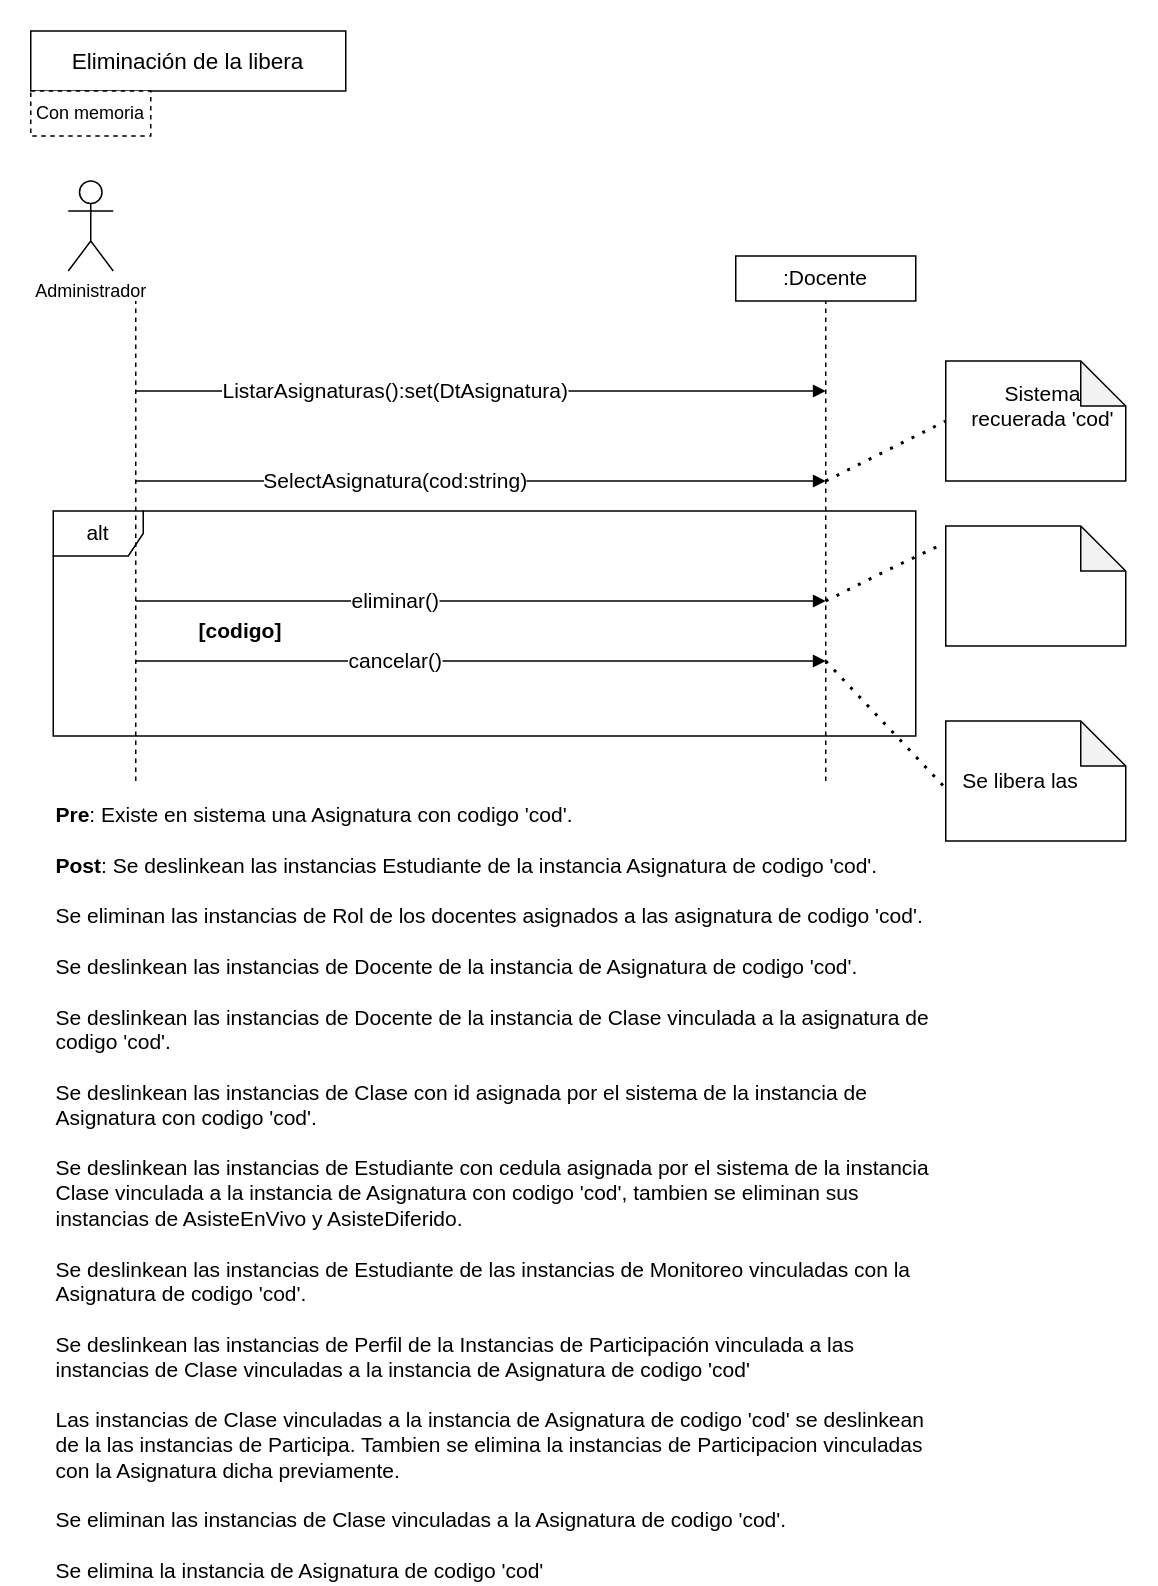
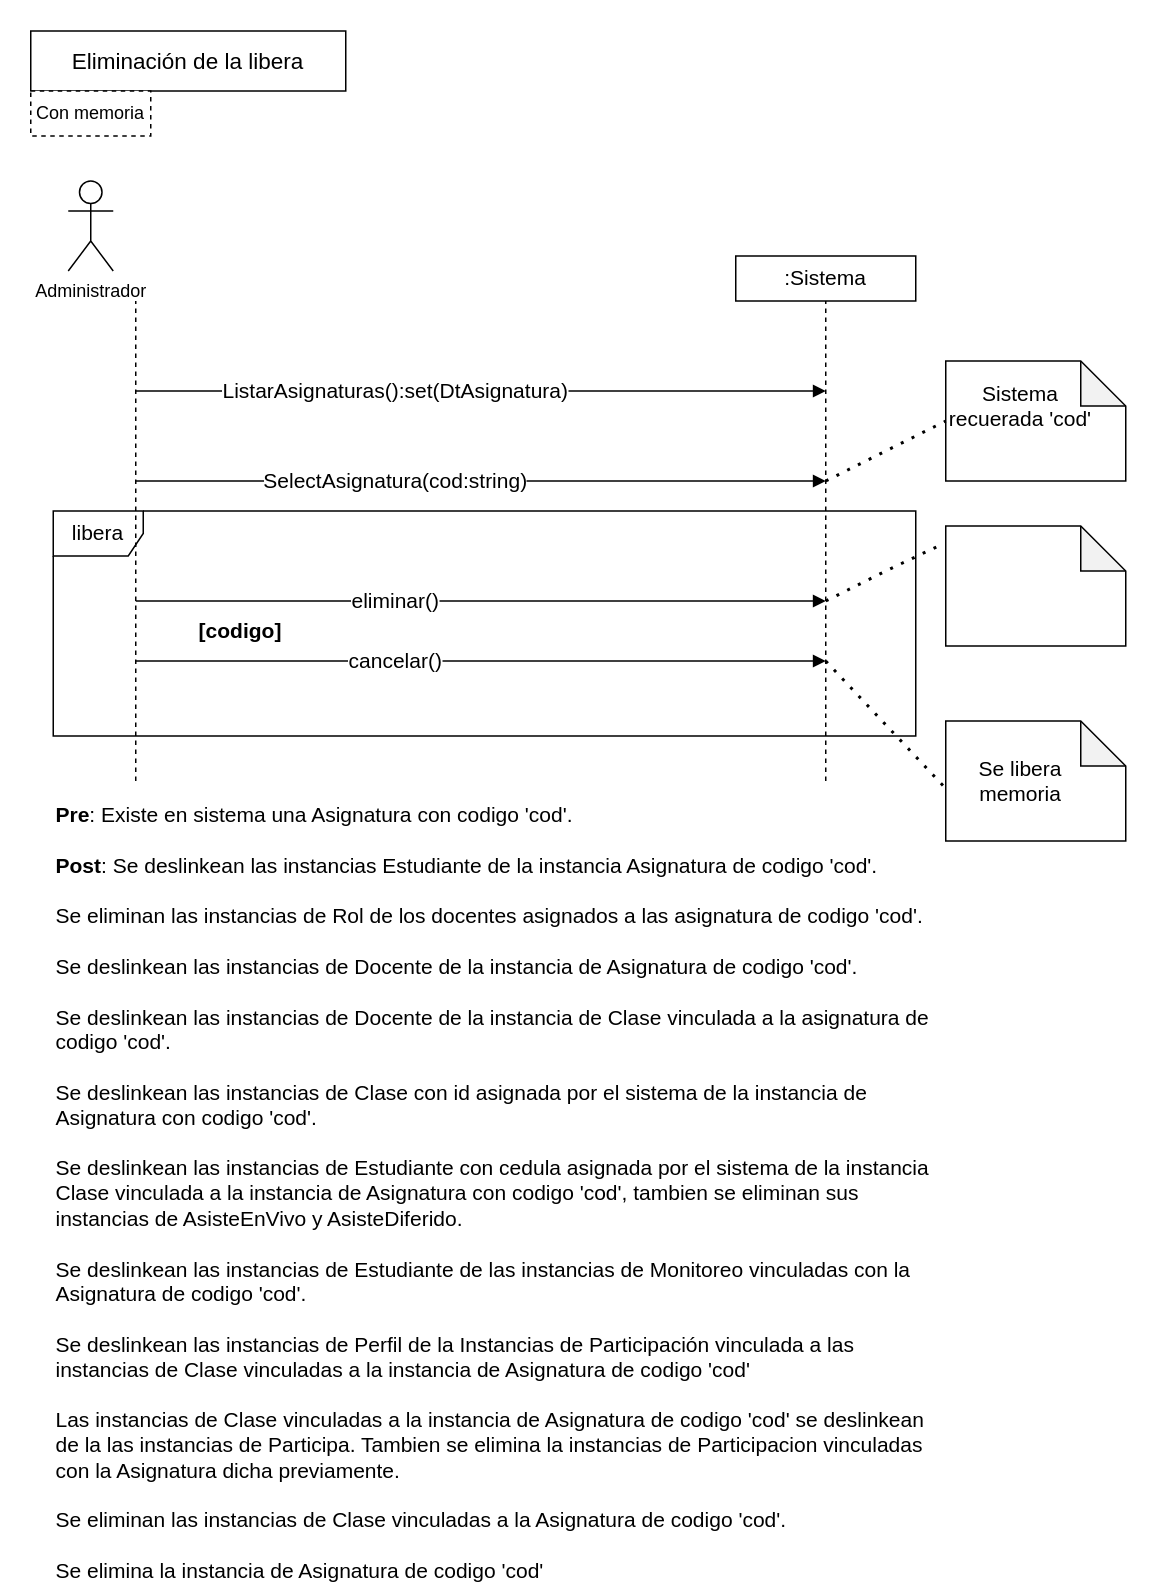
- <mxCell id="15" value=":Docente" style="text;html=1;strokeColor=none;fillColor=none;align=center;verticalAlign=middle;whiteSpace=wrap;rounded=0;fontSize=14;" parent="1" vertex="1"><mxGeometry x="530" y="175" width="40" height="20" as="geometry" /></mxCell>
+ <mxCell id="15" value=":Sistema" style="text;html=1;strokeColor=none;fillColor=none;align=center;verticalAlign=middle;whiteSpace=wrap;rounded=0;fontSize=14;" parent="1" vertex="1"><mxGeometry x="530" y="175" width="40" height="20" as="geometry" /></mxCell>
- <mxCell id="20" value="Sistema recuerada 'cod'" style="text;html=1;strokeColor=none;fillColor=none;align=center;verticalAlign=middle;whiteSpace=wrap;rounded=0;fontSize=14;" parent="1" vertex="1"><mxGeometry x="645" y="260" width="100" height="20" as="geometry" /></mxCell>
+ <mxCell id="20" value="Sistema recuerada 'cod'" style="text;html=1;strokeColor=none;fillColor=none;align=center;verticalAlign=middle;whiteSpace=wrap;rounded=0;fontSize=14;" parent="1" vertex="1"><mxGeometry x="630" y="260" width="100" height="20" as="geometry" /></mxCell>
- <mxCell id="2" value="alt" style="shape=umlFrame;whiteSpace=wrap;html=1;fontSize=14;" parent="1" vertex="1"><mxGeometry x="35" y="340" width="575" height="150" as="geometry" /></mxCell>
+ <mxCell id="2" value="libera" style="shape=umlFrame;whiteSpace=wrap;html=1;fontSize=14;" parent="1" vertex="1"><mxGeometry x="35" y="340" width="575" height="150" as="geometry" /></mxCell>
- <mxCell id="21" value="Se libera las" style="text;html=1;strokeColor=none;fillColor=none;align=center;verticalAlign=middle;whiteSpace=wrap;rounded=0;fontSize=14;" parent="1" vertex="1"><mxGeometry x="630" y="510" width="100" height="20" as="geometry" /></mxCell>
+ <mxCell id="21" value="Se libera memoria" style="text;html=1;strokeColor=none;fillColor=none;align=center;verticalAlign=middle;whiteSpace=wrap;rounded=0;fontSize=14;" parent="1" vertex="1"><mxGeometry x="630" y="510" width="100" height="20" as="geometry" /></mxCell>
